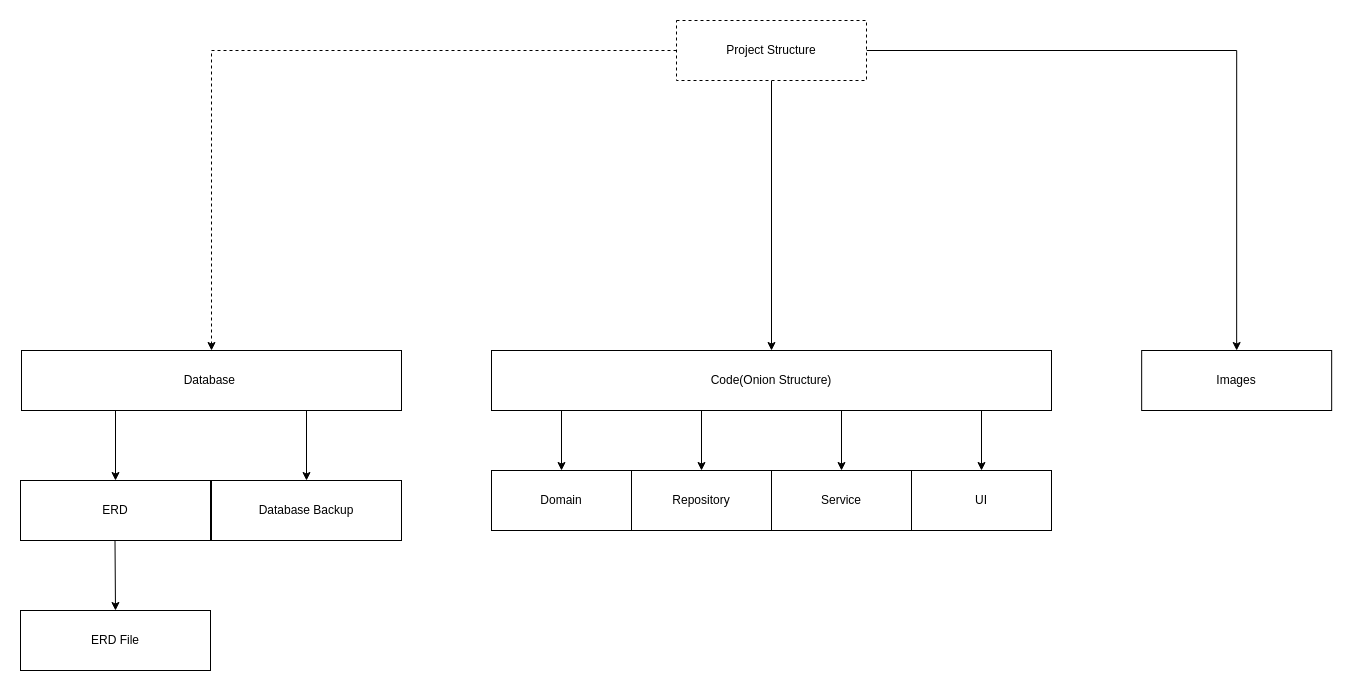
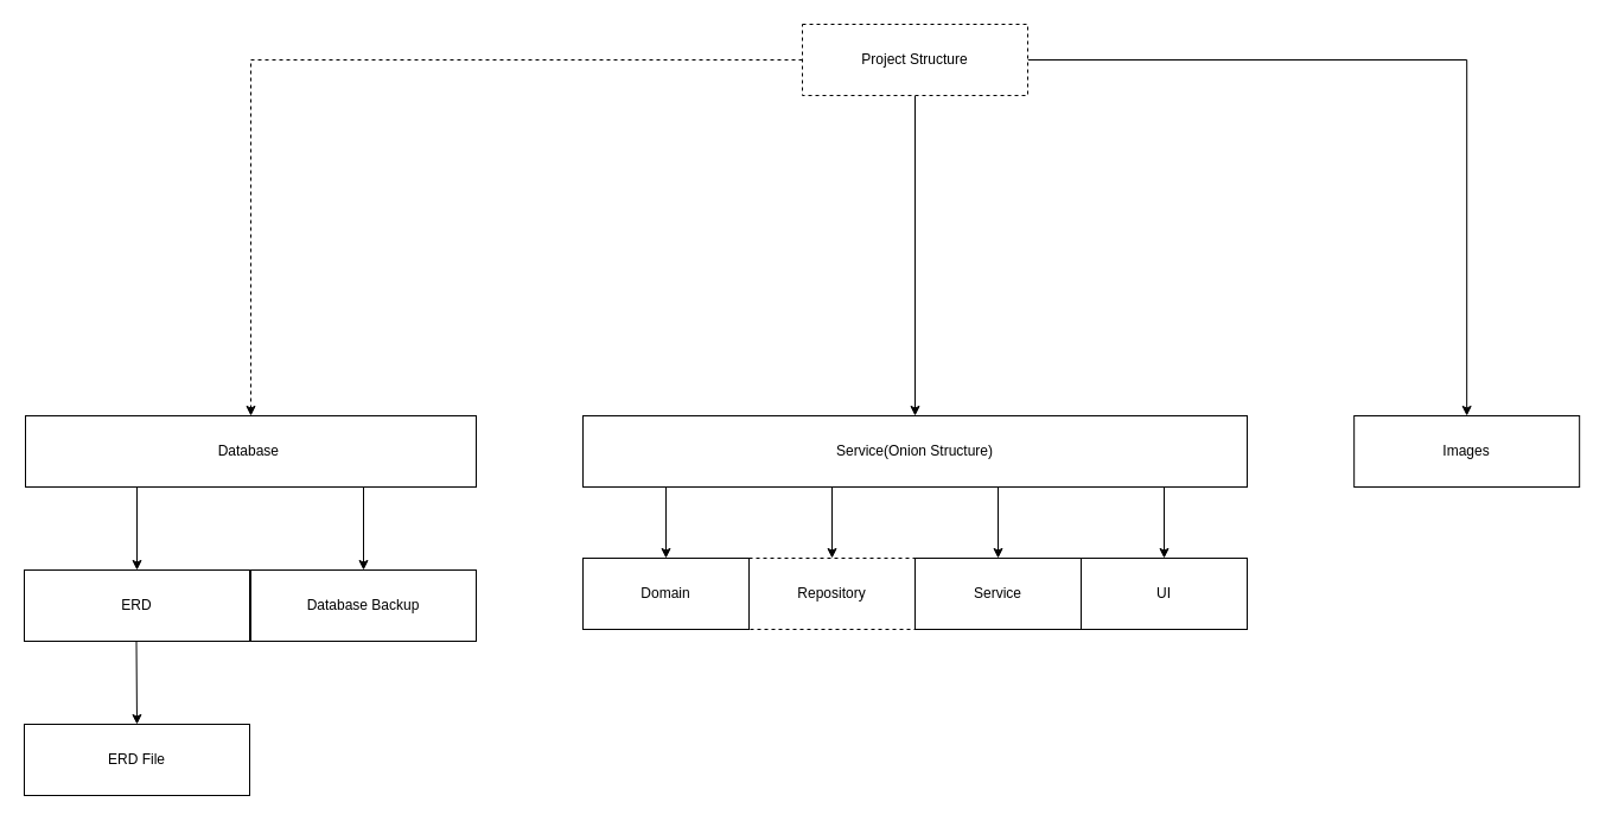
- <mxCell id="5" value="Code(Onion Structure)" style="rounded=0;whiteSpace=wrap;html=1;" vertex="1" parent="1"><mxGeometry x="491" width="560" height="60" as="geometry" y="350" /></mxCell>
+ <mxCell id="5" value="Service(Onion Structure)" style="rounded=0;whiteSpace=wrap;html=1;" vertex="1" parent="1"><mxGeometry x="491" width="560" height="60" as="geometry" y="350" /></mxCell>
- <mxCell id="6" value="Repository" style="rounded=0;whiteSpace=wrap;html=1;" vertex="1" parent="1"><mxGeometry x="631" y="470" width="140" height="60" as="geometry" /></mxCell>
+ <mxCell id="6" value="Repository" style="rounded=0;whiteSpace=wrap;html=1;dashed=1;" vertex="1" parent="1"><mxGeometry x="631" y="470" width="140" height="60" as="geometry" /></mxCell>
